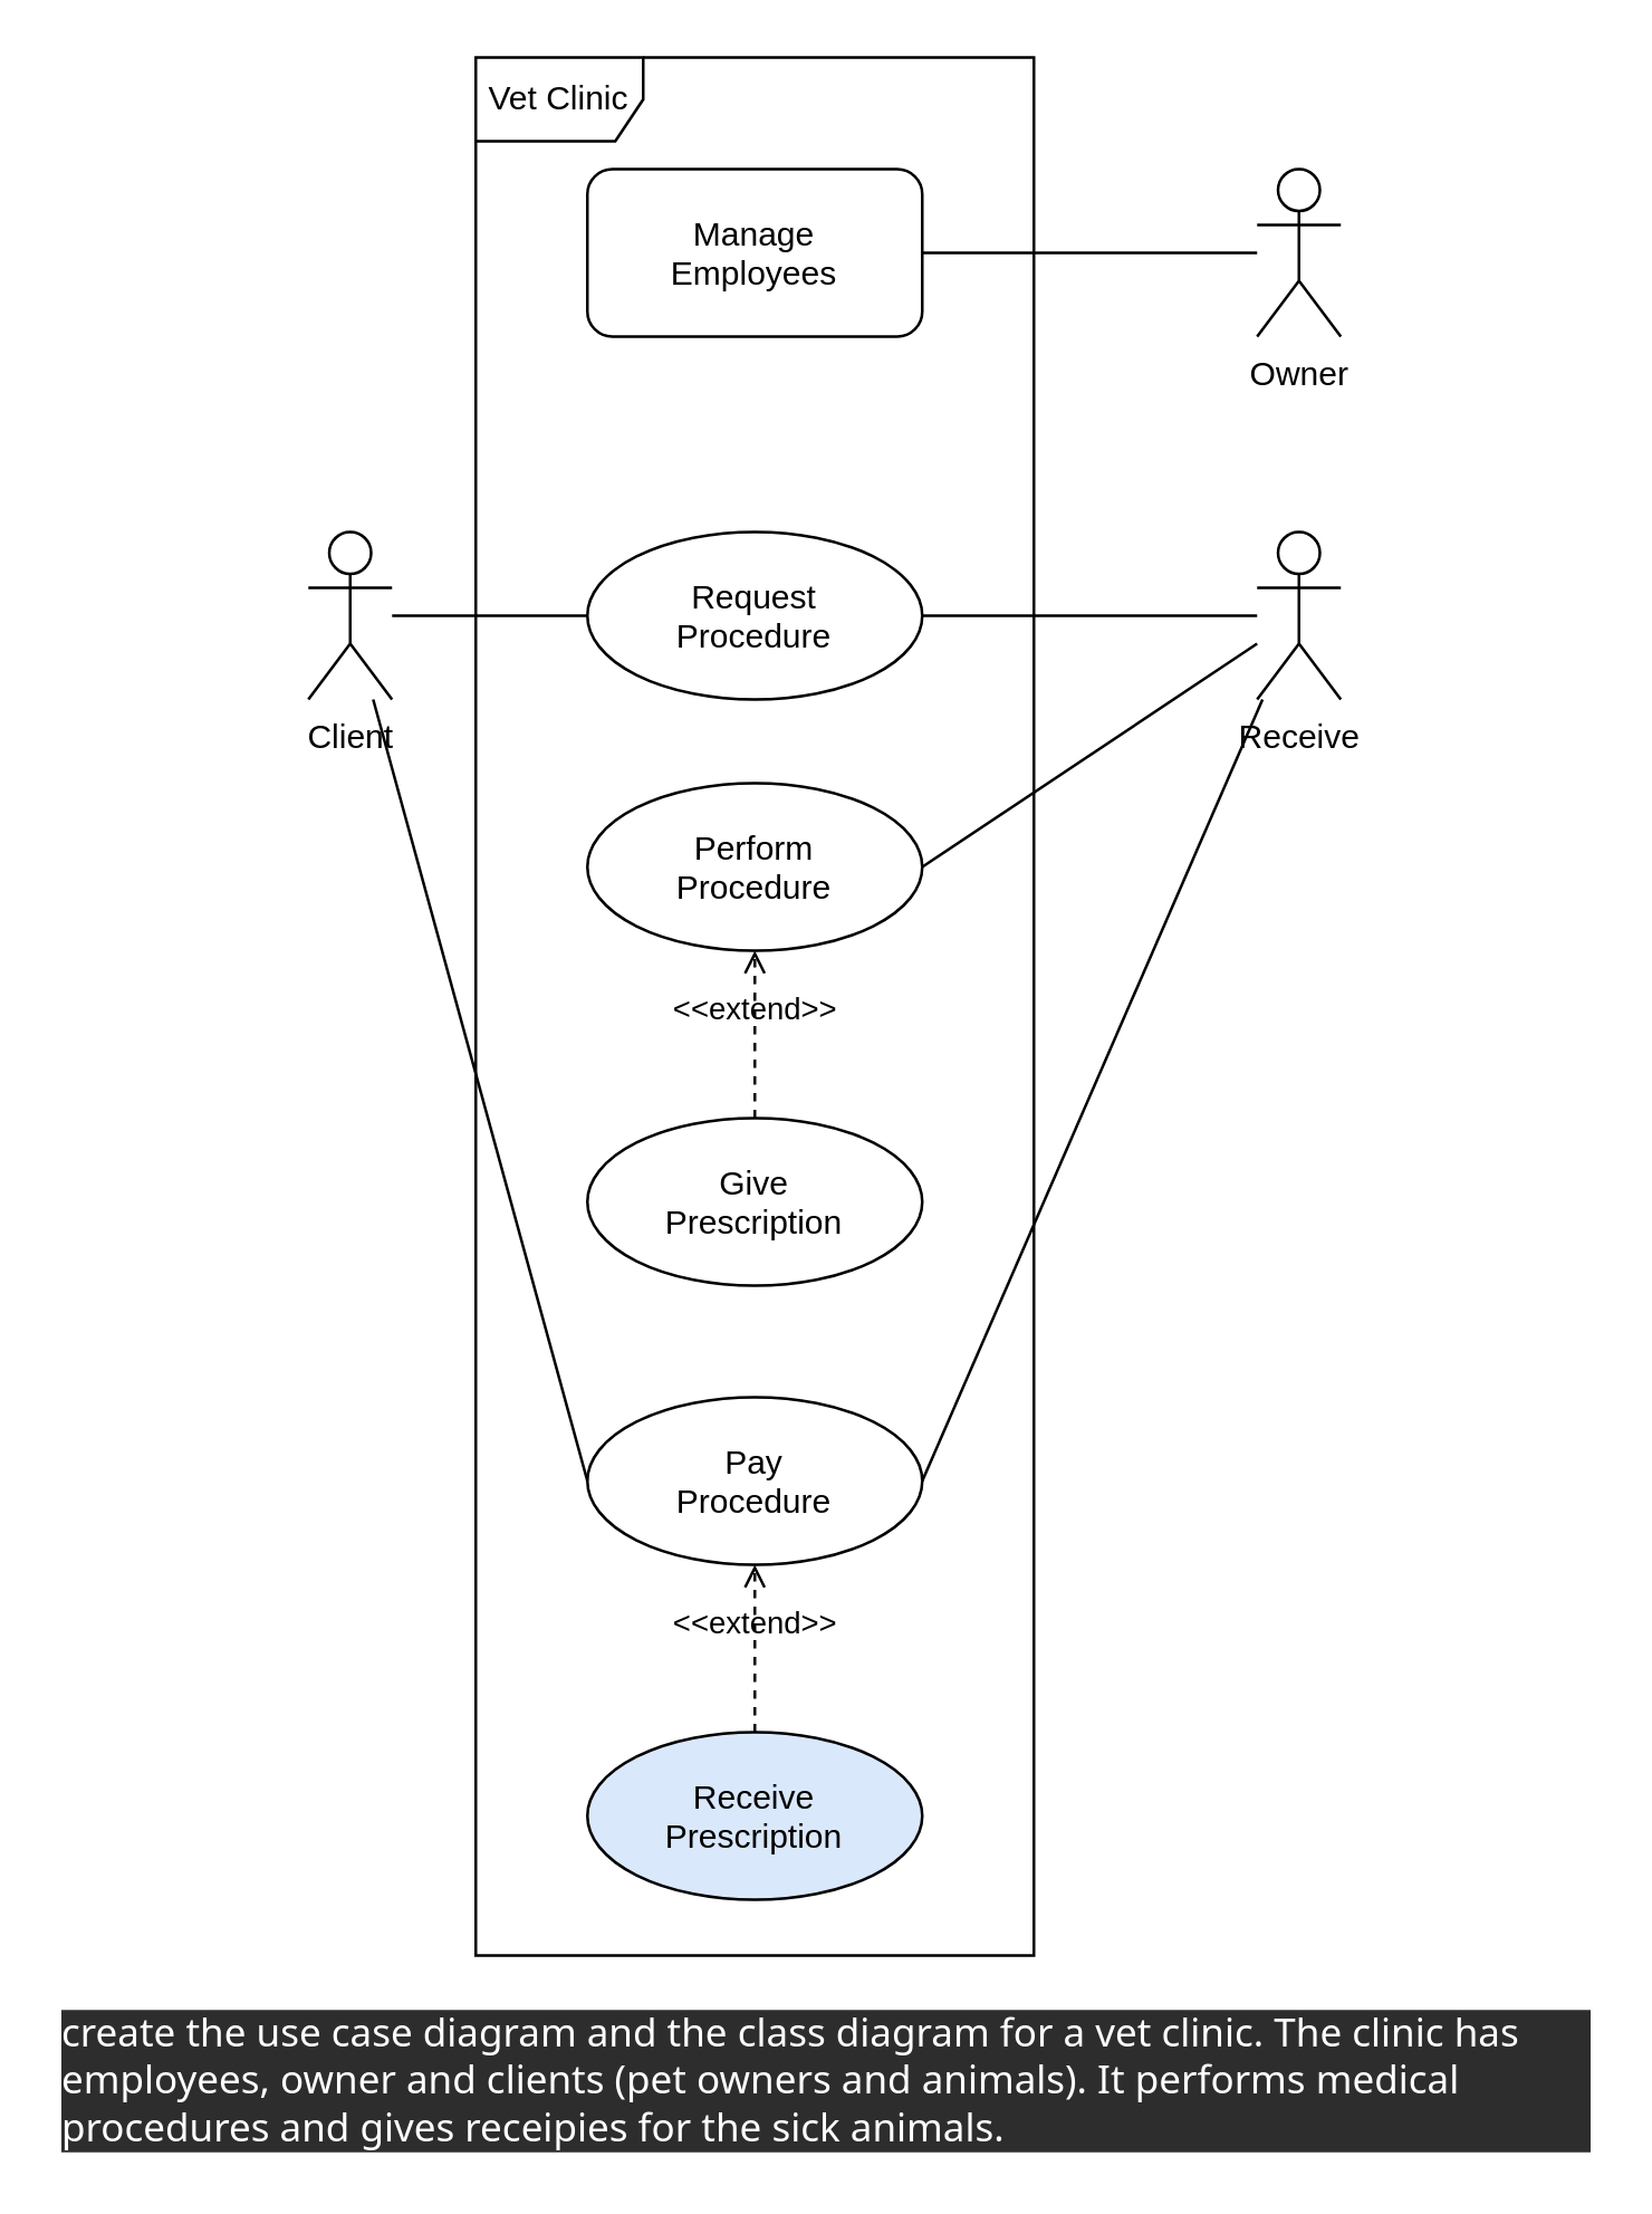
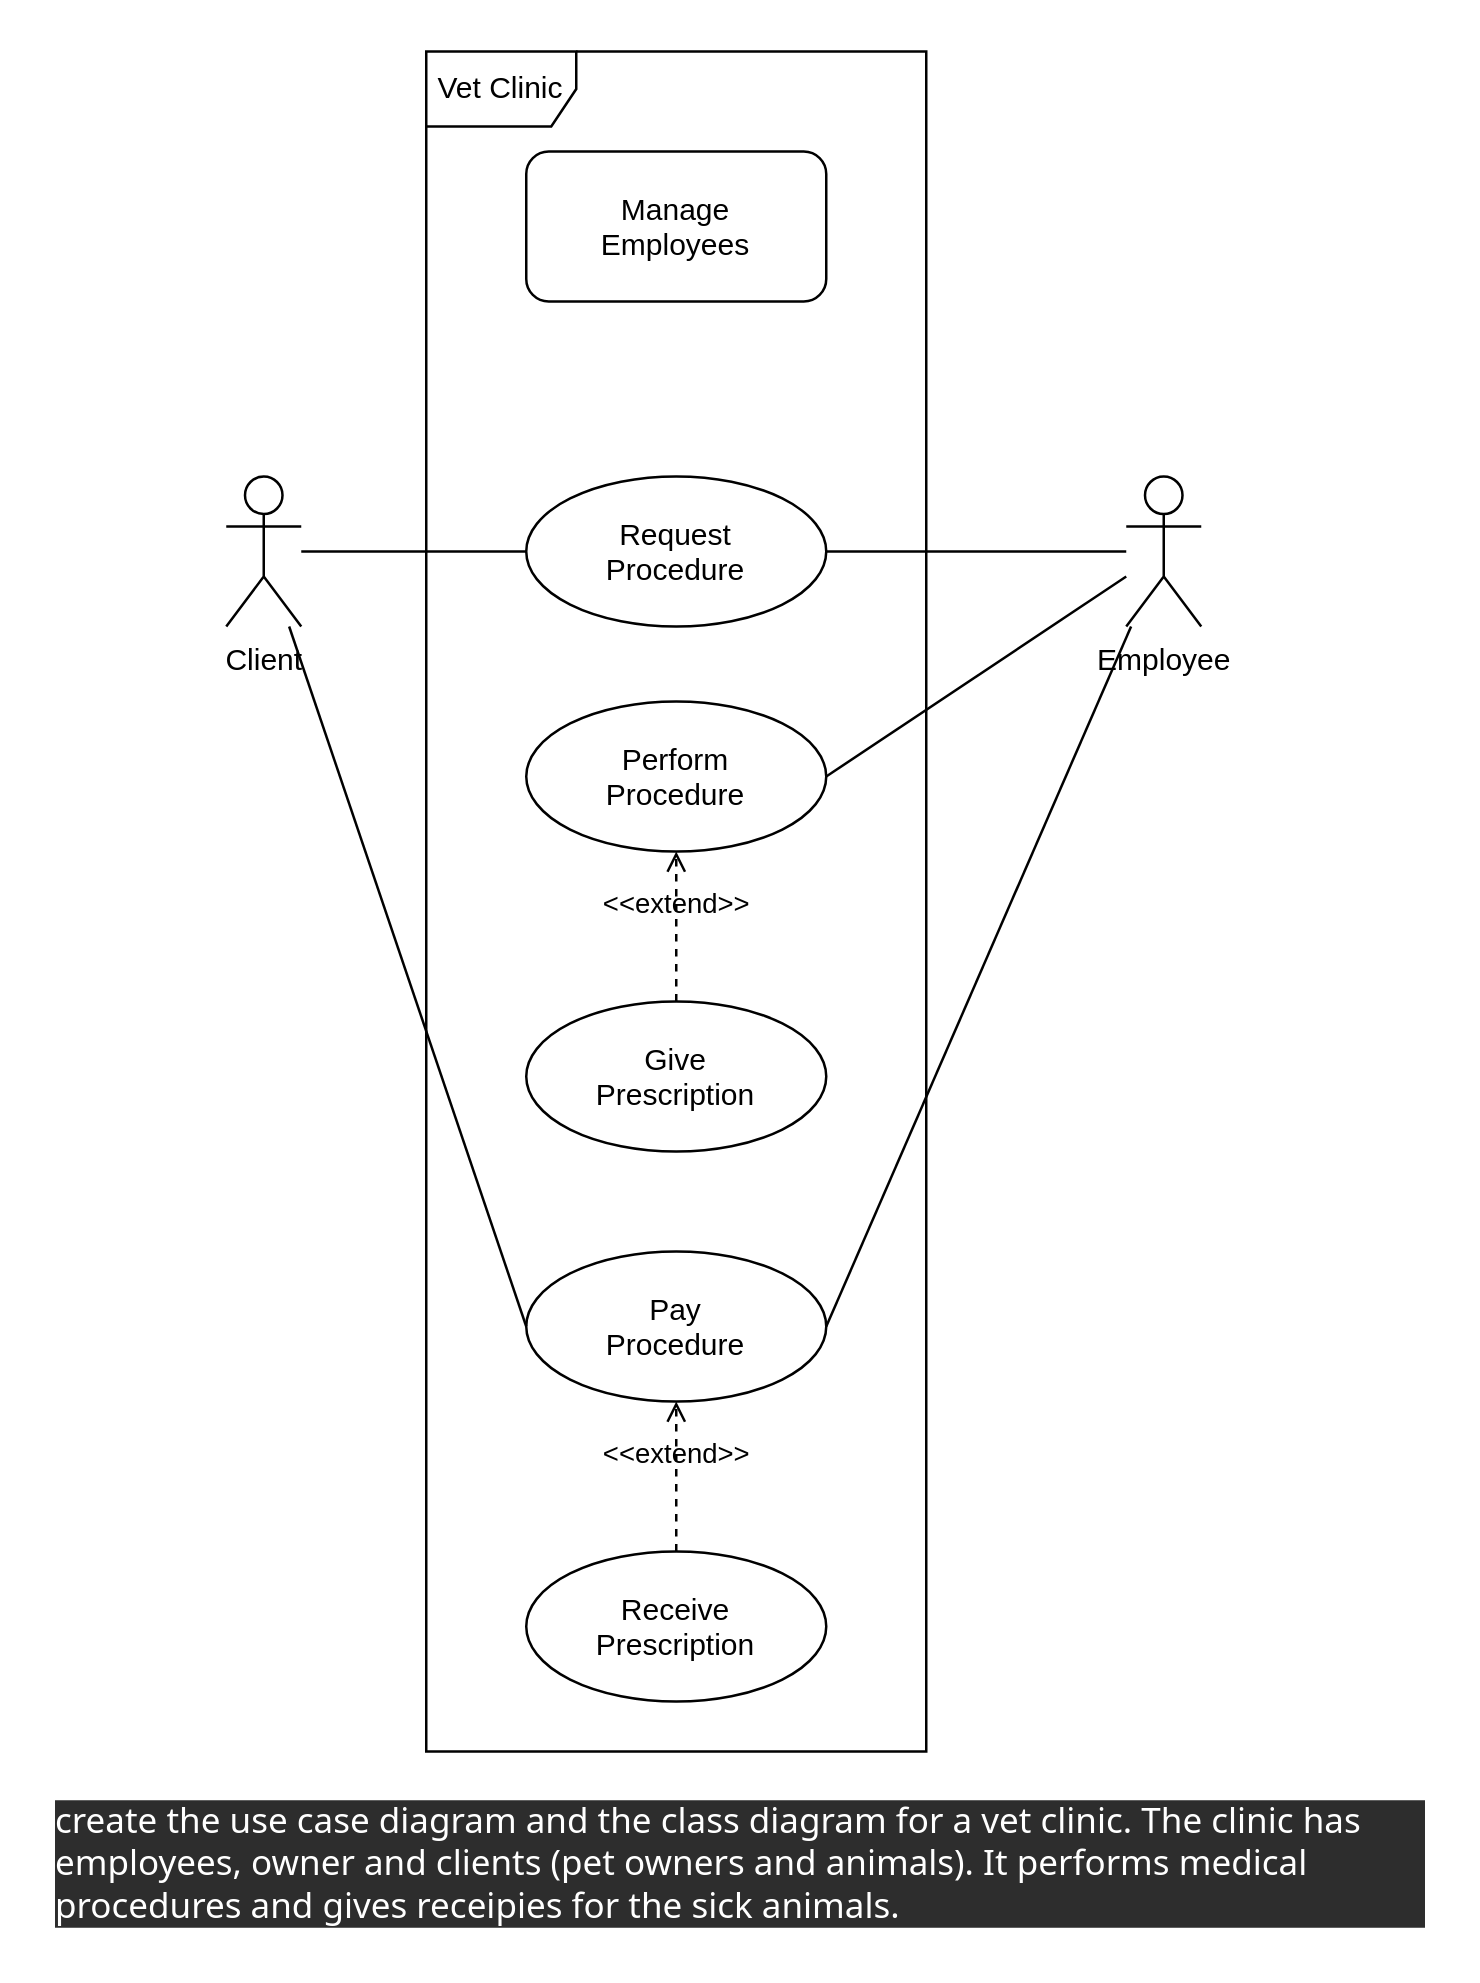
- <mxCell id="18" value="" style="endArrow=none;startArrow=none;endFill=0;startFill=0;endSize=8;html=1;verticalAlign=bottom;labelBackgroundColor=none;strokeWidth=1;entryX=1;entryY=0.5;entryDx=0;entryDy=0;" edge="1" parent="1" source="3" target="17"><mxGeometry width="160" relative="1" as="geometry"><mxPoint x="130" y="230" as="sourcePoint" /><mxPoint x="220" y="230" as="targetPoint" /></mxGeometry></mxCell>
- <mxCell id="3" value="Owner" style="shape=umlActor;verticalLabelPosition=bottom;verticalAlign=top;html=1;" vertex="1" parent="1"><mxGeometry x="450" y="60" width="30" height="60" as="geometry" /></mxCell>
- <mxCell id="4" value="Client" style="shape=umlActor;verticalLabelPosition=bottom;verticalAlign=top;html=1;" vertex="1" parent="1"><mxGeometry x="110" y="190" width="30" height="60" as="geometry" /></mxCell>
+ <mxCell id="4" value="Client" style="shape=umlActor;verticalLabelPosition=bottom;verticalAlign=top;html=1;" vertex="1" parent="1"><mxGeometry x="90" y="190" width="30" height="60" as="geometry" /></mxCell>
- <mxCell id="2" value="Receive" style="shape=umlActor;verticalLabelPosition=bottom;verticalAlign=top;html=1;" vertex="1" parent="1"><mxGeometry x="450" y="190" width="30" height="60" as="geometry" /></mxCell>
+ <mxCell id="2" value="Employee" style="shape=umlActor;verticalLabelPosition=bottom;verticalAlign=top;html=1;" vertex="1" parent="1"><mxGeometry x="450" y="190" width="30" height="60" as="geometry" /></mxCell>
- <mxCell id="19" value="Receive&#10;Prescription" style="ellipse;fillColor=#dae8fc;" vertex="1" parent="1"><mxGeometry x="210" y="620" width="120" height="60" as="geometry" /></mxCell>
+ <mxCell id="19" value="Receive&#10;Prescription" style="ellipse;" vertex="1" parent="1"><mxGeometry x="210" y="620" width="120" height="60" as="geometry" /></mxCell>
